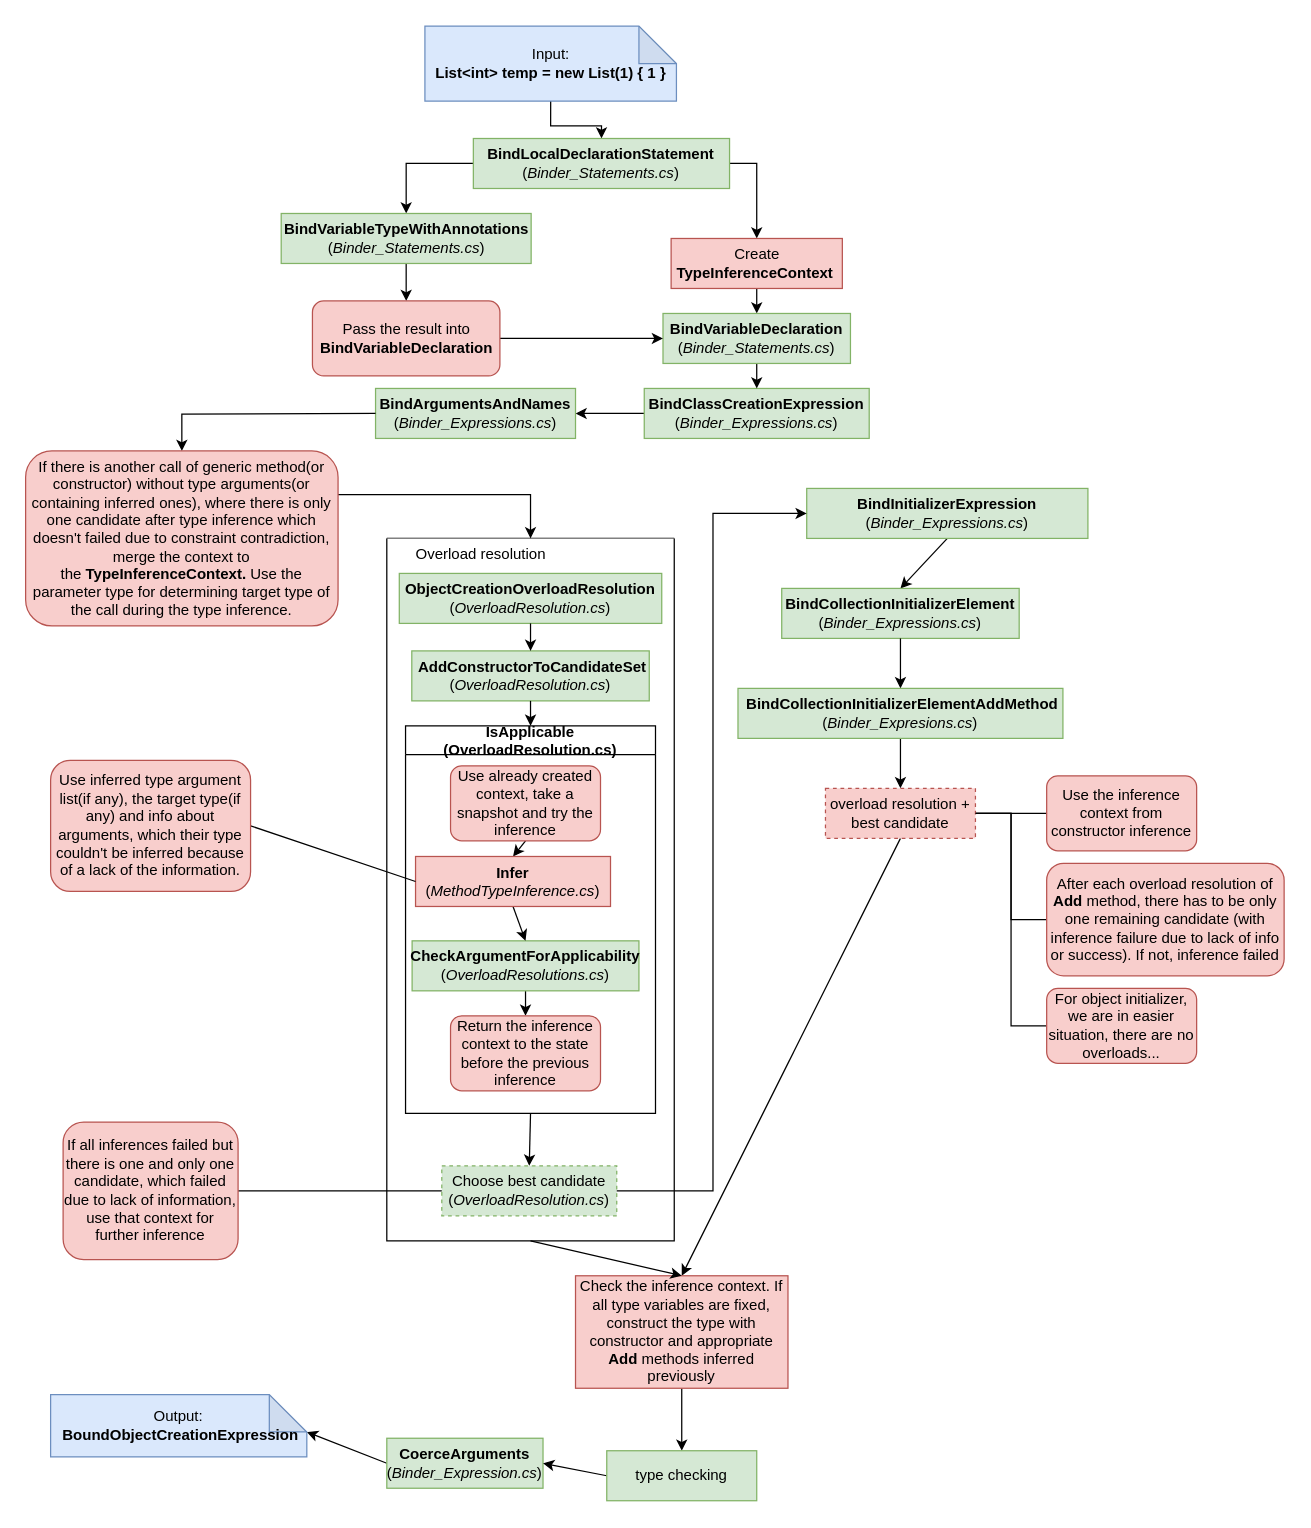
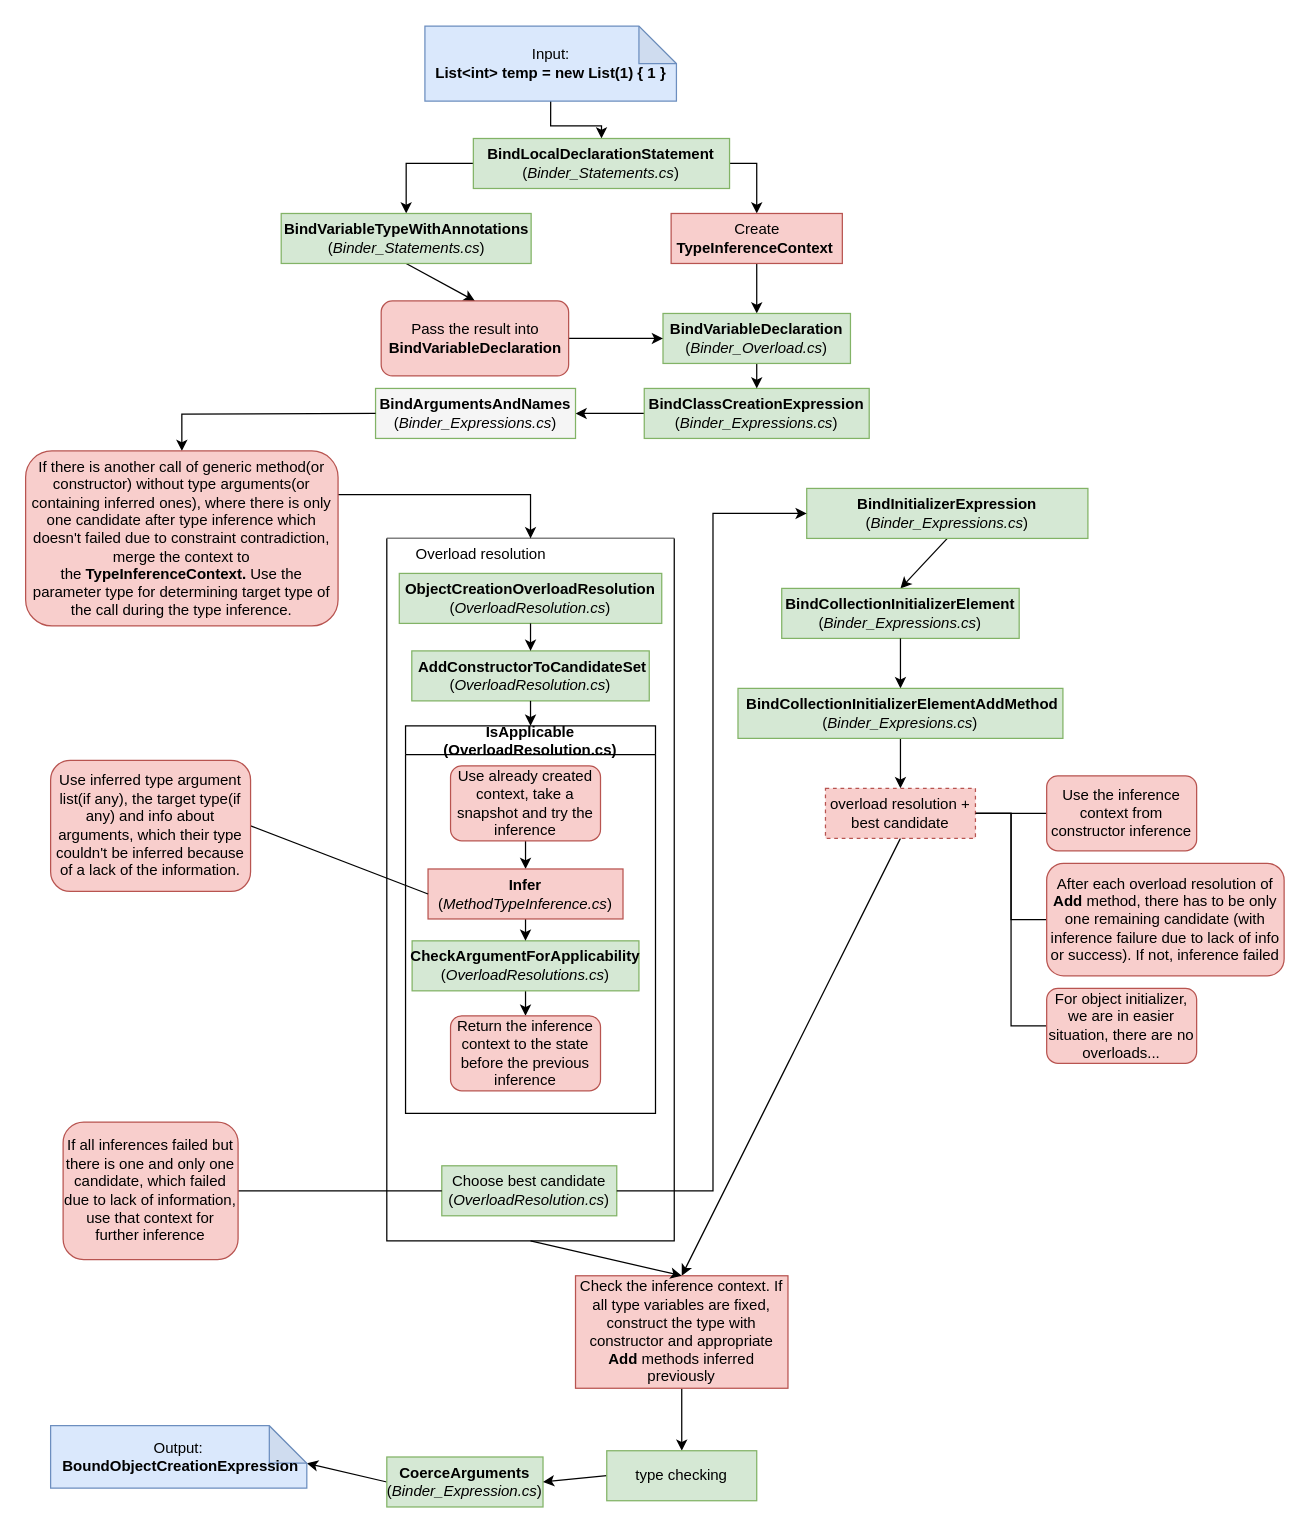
- <mxCell id="62" value="Create &lt;b&gt;TypeInferenceContext&lt;/b&gt;&amp;nbsp;" style="rounded=0;whiteSpace=wrap;html=1;fillColor=#f8cecc;strokeColor=#b85450;" vertex="1" parent="1"><mxGeometry x="536.5" y="190" width="137" height="40" as="geometry" /></mxCell>
+ <mxCell id="62" value="Create &lt;b&gt;TypeInferenceContext&lt;/b&gt;&amp;nbsp;" style="rounded=0;whiteSpace=wrap;html=1;fillColor=#f8cecc;strokeColor=#b85450;" vertex="1" parent="1"><mxGeometry x="536.5" y="170" width="137" height="40" as="geometry" /></mxCell>
- <mxCell id="64" value="Pass the result into &lt;b&gt;BindVariableDeclaration&lt;/b&gt;" style="rounded=1;whiteSpace=wrap;html=1;fillColor=#f8cecc;strokeColor=#b85450;" vertex="1" parent="1"><mxGeometry x="249.5" y="240" width="150" height="60" as="geometry" /></mxCell>
+ <mxCell id="64" value="Pass the result into &lt;b&gt;BindVariableDeclaration&lt;/b&gt;" style="rounded=1;whiteSpace=wrap;html=1;fillColor=#f8cecc;strokeColor=#b85450;" vertex="1" parent="1"><mxGeometry x="304.5" y="240" width="150" height="60" as="geometry" /></mxCell>
- <mxCell id="61" value="&lt;b&gt;BindVariableDeclaration&lt;/b&gt;&lt;br&gt;(&lt;i&gt;Binder_Statements.cs&lt;/i&gt;)" style="rounded=0;whiteSpace=wrap;html=1;fillColor=#d5e8d4;strokeColor=#82b366;" vertex="1" parent="1"><mxGeometry x="530" y="250" width="150" height="40" as="geometry" /></mxCell>
+ <mxCell id="61" value="&lt;b&gt;BindVariableDeclaration&lt;/b&gt;&lt;br&gt;(&lt;i&gt;Binder_Overload.cs&lt;/i&gt;)" style="rounded=0;whiteSpace=wrap;html=1;fillColor=#d5e8d4;strokeColor=#82b366;" vertex="1" parent="1"><mxGeometry x="530" y="250" width="150" height="40" as="geometry" /></mxCell>
- <mxCell id="4" value="&lt;b&gt;BindArgumentsAndNames&lt;br&gt;&lt;/b&gt;(&lt;i&gt;Binder_Expressions.cs&lt;/i&gt;)" style="whiteSpace=wrap;html=1;fillColor=#d5e8d4;strokeColor=#82b366;" parent="1" vertex="1"><mxGeometry x="300" y="310" width="160" height="40" as="geometry" /></mxCell>
+ <mxCell id="4" value="&lt;b&gt;BindArgumentsAndNames&lt;br&gt;&lt;/b&gt;(&lt;i&gt;Binder_Expressions.cs&lt;/i&gt;)" style="whiteSpace=wrap;html=1;fillColor=#f5f5f5;strokeColor=#82b366;" parent="1" vertex="1"><mxGeometry x="300" y="310" width="160" height="40" as="geometry" /></mxCell>
- <mxCell id="27" value="&lt;b&gt;Infer&lt;/b&gt;&lt;br&gt;(&lt;i&gt;MethodTypeInference.cs&lt;/i&gt;)" style="rounded=0;whiteSpace=wrap;html=1;fillColor=#f8cecc;strokeColor=#b85450;" parent="21" vertex="1"><mxGeometry x="8" y="104.5" width="156" height="40" as="geometry" /></mxCell>
+ <mxCell id="27" value="&lt;b&gt;Infer&lt;/b&gt;&lt;br&gt;(&lt;i&gt;MethodTypeInference.cs&lt;/i&gt;)" style="rounded=0;whiteSpace=wrap;html=1;fillColor=#f8cecc;strokeColor=#b85450;" parent="21" vertex="1"><mxGeometry x="18" y="114.5" width="156" height="40" as="geometry" /></mxCell>
- <mxCell id="31" style="rounded=0;orthogonalLoop=1;jettySize=auto;html=1;exitX=0.5;exitY=1;exitDx=0;exitDy=0;entryX=0.5;entryY=0;entryDx=0;entryDy=0;" parent="17" source="21" target="30" edge="1"><mxGeometry relative="1" as="geometry" /></mxCell>
- <mxCell id="30" value="Choose best candidate&lt;br&gt;(&lt;i&gt;OverloadResolution.cs&lt;/i&gt;)" style="rounded=0;whiteSpace=wrap;html=1;fillColor=#d5e8d4;strokeColor=#82b366;dashed=1;" parent="17" vertex="1"><mxGeometry x="44" y="502" width="140" height="40" as="geometry" /></mxCell>
+ <mxCell id="30" value="Choose best candidate&lt;br&gt;(&lt;i&gt;OverloadResolution.cs&lt;/i&gt;)" style="rounded=0;whiteSpace=wrap;html=1;fillColor=#d5e8d4;strokeColor=#82b366;" parent="17" vertex="1"><mxGeometry x="44" y="502" width="140" height="40" as="geometry" /></mxCell>
- <mxCell id="16" value="Output:&lt;br&gt;&lt;b&gt;&amp;nbsp;BoundObjectCreationExpression&lt;/b&gt;" style="shape=note;whiteSpace=wrap;html=1;backgroundOutline=1;darkOpacity=0.05;fillColor=#dae8fc;strokeColor=#6c8ebf;" parent="1" vertex="1"><mxGeometry x="40" y="1115" width="205" height="50" as="geometry" /></mxCell>
+ <mxCell id="16" value="Output:&lt;br&gt;&lt;b&gt;&amp;nbsp;BoundObjectCreationExpression&lt;/b&gt;" style="shape=note;whiteSpace=wrap;html=1;backgroundOutline=1;darkOpacity=0.05;fillColor=#dae8fc;strokeColor=#6c8ebf;" parent="1" vertex="1"><mxGeometry x="40" y="1140" width="205" height="50" as="geometry" /></mxCell>
- <mxCell id="15" value="&lt;b&gt;CoerceArguments&lt;/b&gt;&lt;br&gt;(&lt;i&gt;Binder_Expression.cs&lt;/i&gt;)" style="rounded=0;whiteSpace=wrap;html=1;fillColor=#d5e8d4;strokeColor=#82b366;" parent="1" vertex="1"><mxGeometry x="309" y="1150" width="125" height="40" as="geometry" /></mxCell>
+ <mxCell id="15" value="&lt;b&gt;CoerceArguments&lt;/b&gt;&lt;br&gt;(&lt;i&gt;Binder_Expression.cs&lt;/i&gt;)" style="rounded=0;whiteSpace=wrap;html=1;fillColor=#d5e8d4;strokeColor=#82b366;" parent="1" vertex="1"><mxGeometry x="309" y="1165" width="125" height="40" as="geometry" /></mxCell>
